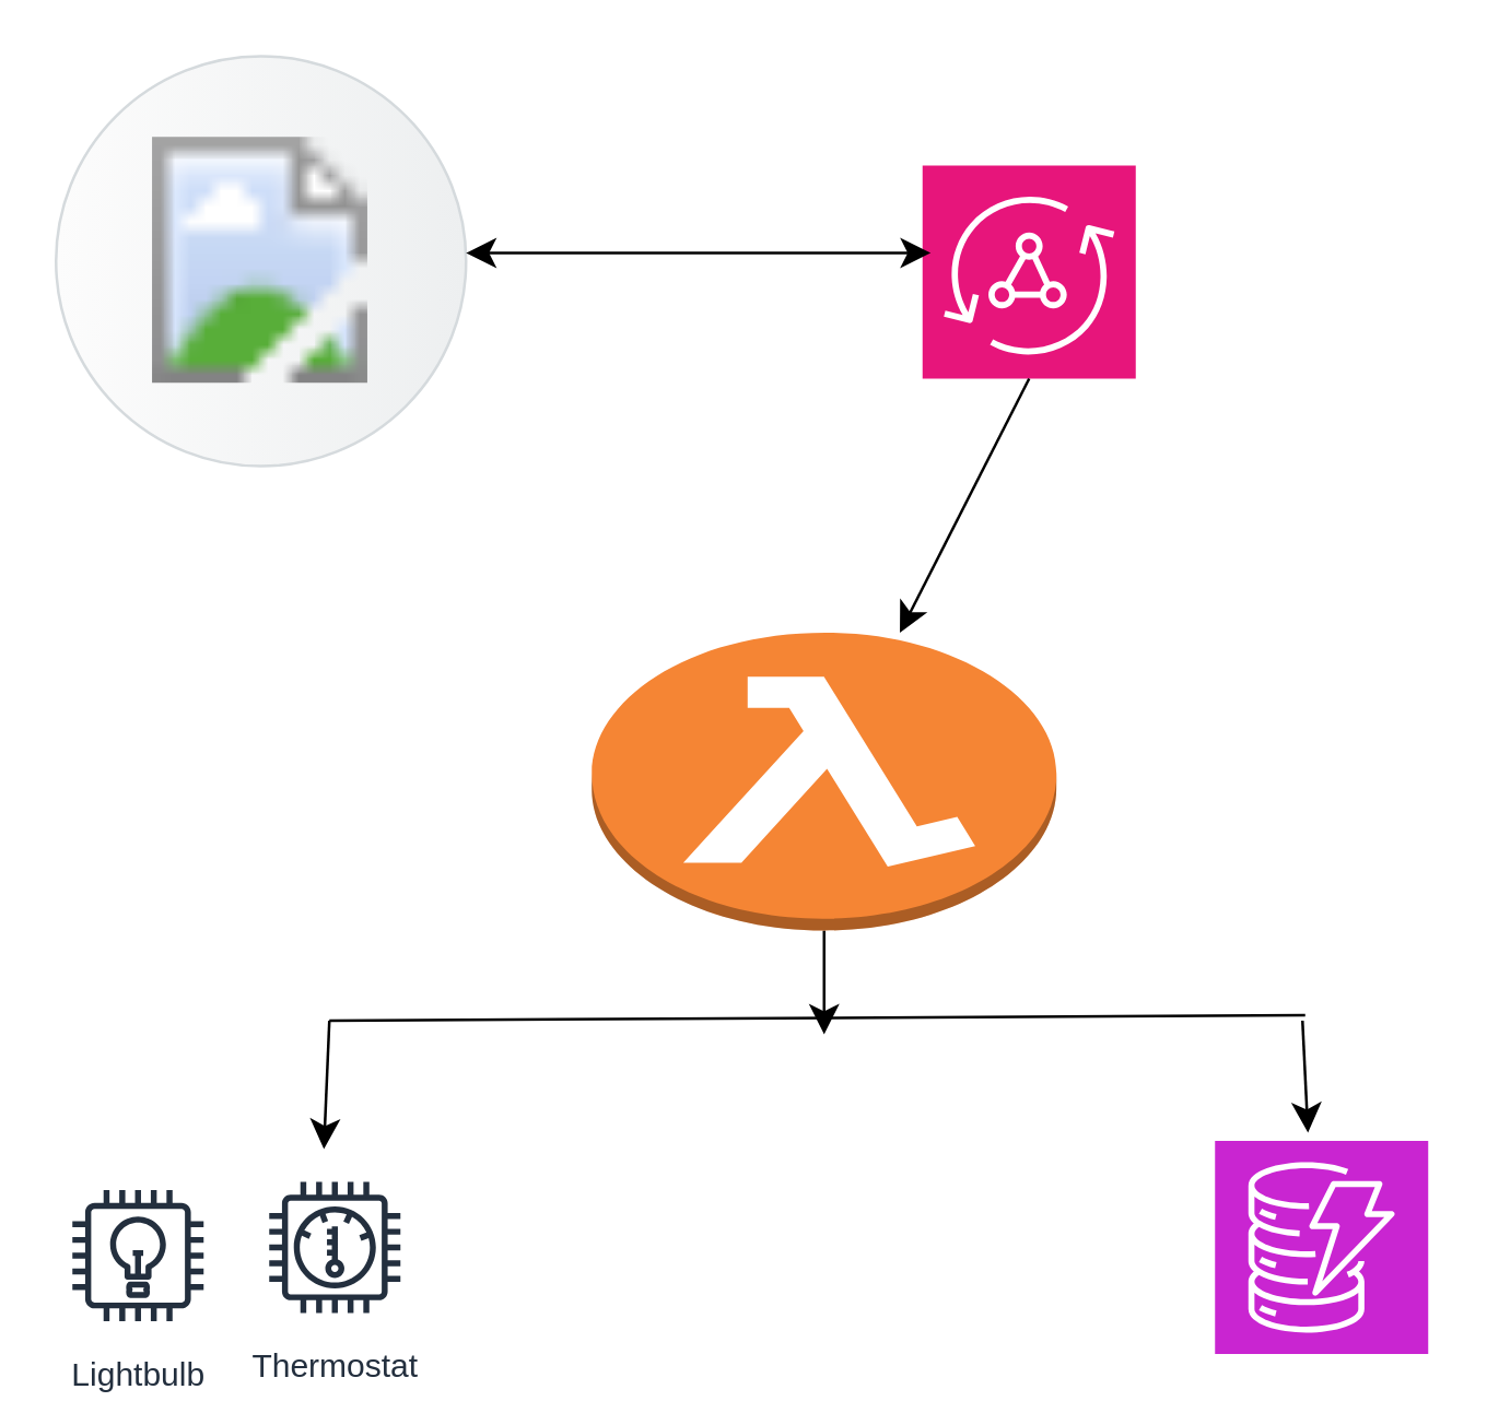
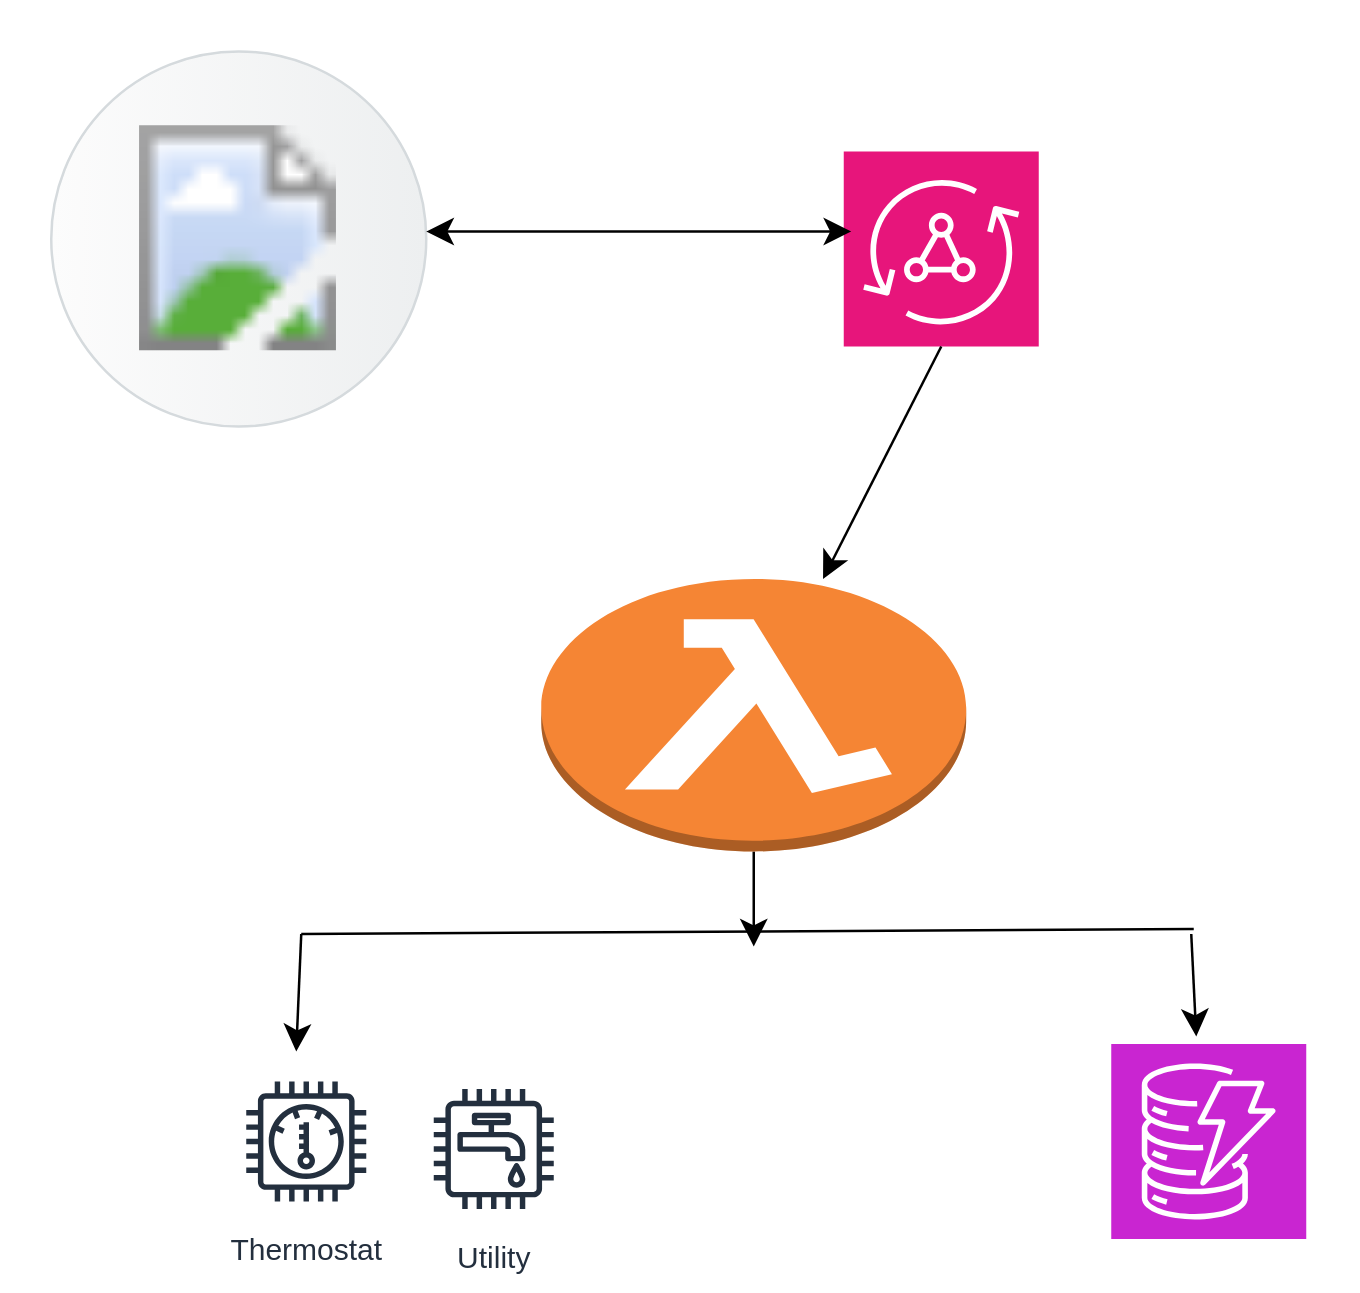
- <mxCell id="2" value="Lightbulb" style="sketch=0;outlineConnect=0;fontColor=#232F3E;gradientColor=none;strokeColor=#232F3E;fillColor=#ffffff;dashed=0;verticalLabelPosition=bottom;verticalAlign=top;align=center;html=1;fontSize=12;fontStyle=0;aspect=fixed;shape=mxgraph.aws4.resourceIcon;resIcon=mxgraph.aws4.lightbulb;" vertex="1" parent="1"><mxGeometry x="20" y="429" width="60" height="60" as="geometry" /></mxCell>
+ <mxCell id="4" value="Utility" style="sketch=0;outlineConnect=0;fontColor=#232F3E;gradientColor=none;strokeColor=#232F3E;fillColor=#ffffff;dashed=0;verticalLabelPosition=bottom;verticalAlign=top;align=center;html=1;fontSize=12;fontStyle=0;aspect=fixed;shape=mxgraph.aws4.resourceIcon;resIcon=mxgraph.aws4.utility;" vertex="1" parent="1"><mxGeometry x="167" y="429" width="60" height="60" as="geometry" /></mxCell>
